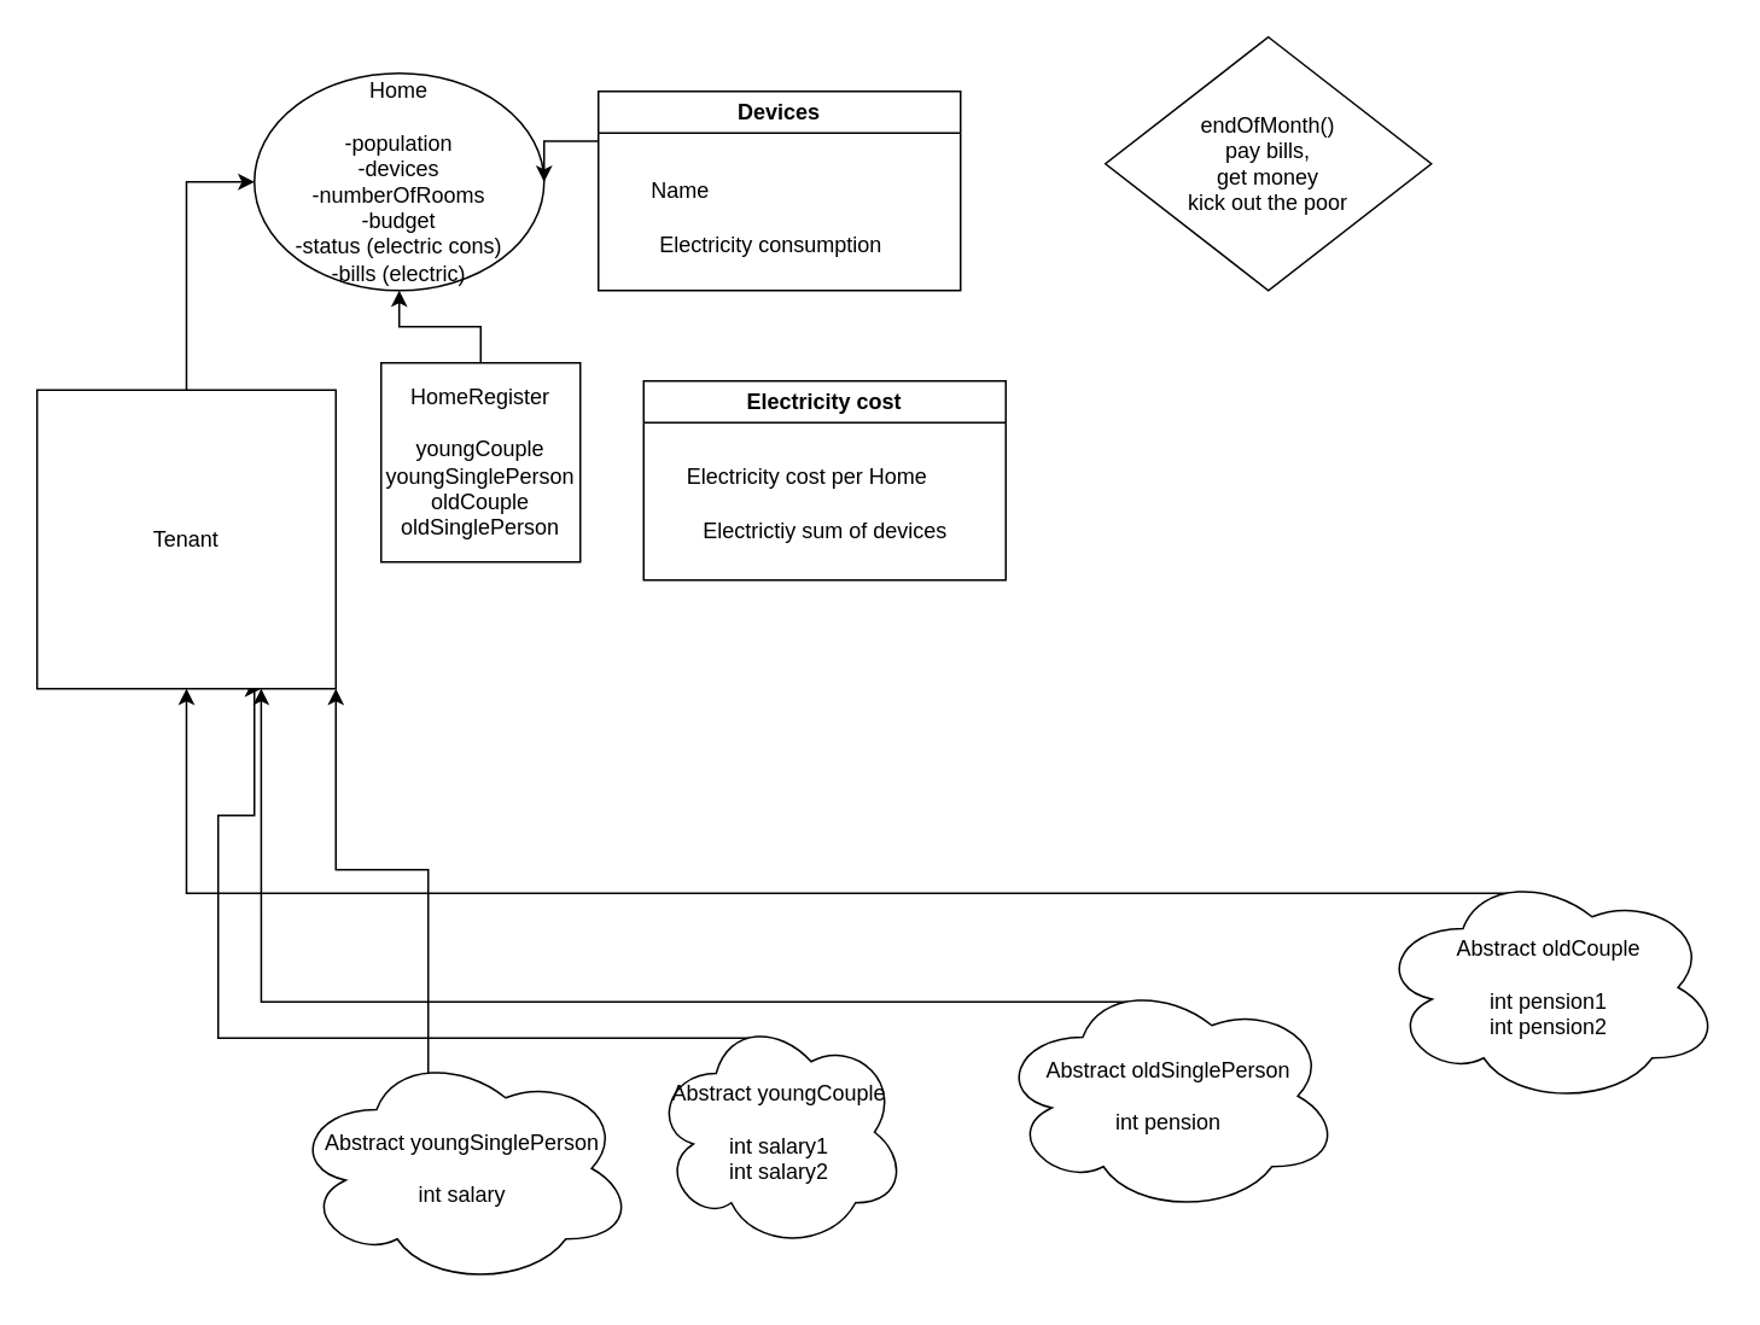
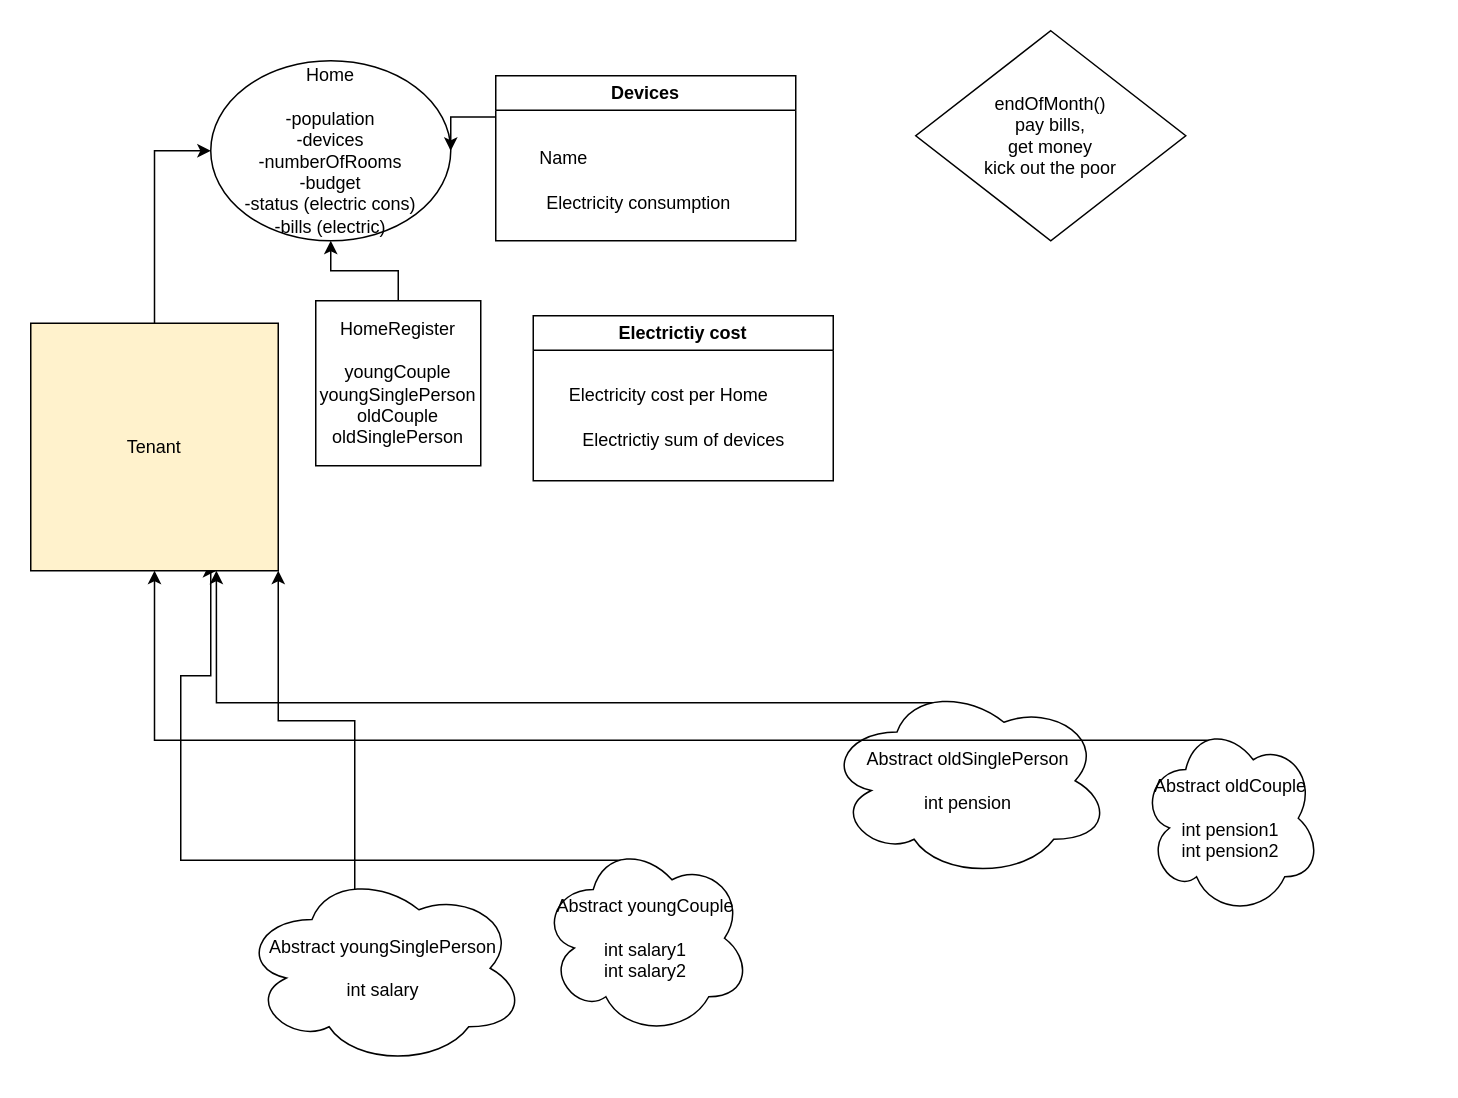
- <mxCell id="9" value="Electricity cost" style="swimlane;whiteSpace=wrap;html=1;startSize=23;" vertex="1" parent="1"><mxGeometry x="355" y="210" width="200" height="110" as="geometry" /></mxCell>
+ <mxCell id="9" value="Electrictiy cost" style="swimlane;whiteSpace=wrap;html=1;startSize=23;" vertex="1" parent="1"><mxGeometry x="355" y="210" width="200" height="110" as="geometry" /></mxCell>
- <mxCell id="22" value="Tenant" style="whiteSpace=wrap;html=1;aspect=fixed;" vertex="1" parent="1"><mxGeometry x="20" y="215" width="165" height="165" as="geometry" /></mxCell>
+ <mxCell id="22" value="Tenant" style="whiteSpace=wrap;html=1;aspect=fixed;fillColor=#fff2cc;" vertex="1" parent="1"><mxGeometry x="20" y="215" width="165" height="165" as="geometry" /></mxCell>
- <mxCell id="20" value="Abstract oldCouple&lt;br&gt;&lt;br&gt;int pension1&lt;br&gt;int pension2" style="ellipse;shape=cloud;whiteSpace=wrap;html=1;" vertex="1" parent="1"><mxGeometry x="760" y="480" width="190" height="130" as="geometry" /></mxCell>
+ <mxCell id="20" value="Abstract oldCouple&lt;br&gt;&lt;br&gt;int pension1&lt;br&gt;int pension2" style="ellipse;shape=cloud;whiteSpace=wrap;html=1;" vertex="1" parent="1"><mxGeometry x="760" y="480" width="120" height="130" as="geometry" /></mxCell>
- <mxCell id="18" value="Abstract oldSinglePerson&lt;br&gt;&lt;br&gt;int pension" style="ellipse;shape=cloud;whiteSpace=wrap;html=1;" vertex="1" parent="1"><mxGeometry x="550" y="540" width="190" height="130" as="geometry" /></mxCell>
+ <mxCell id="18" value="Abstract oldSinglePerson&lt;br&gt;&lt;br&gt;int pension" style="ellipse;shape=cloud;whiteSpace=wrap;html=1;" vertex="1" parent="1"><mxGeometry x="550" y="455" width="190" height="130" as="geometry" /></mxCell>
